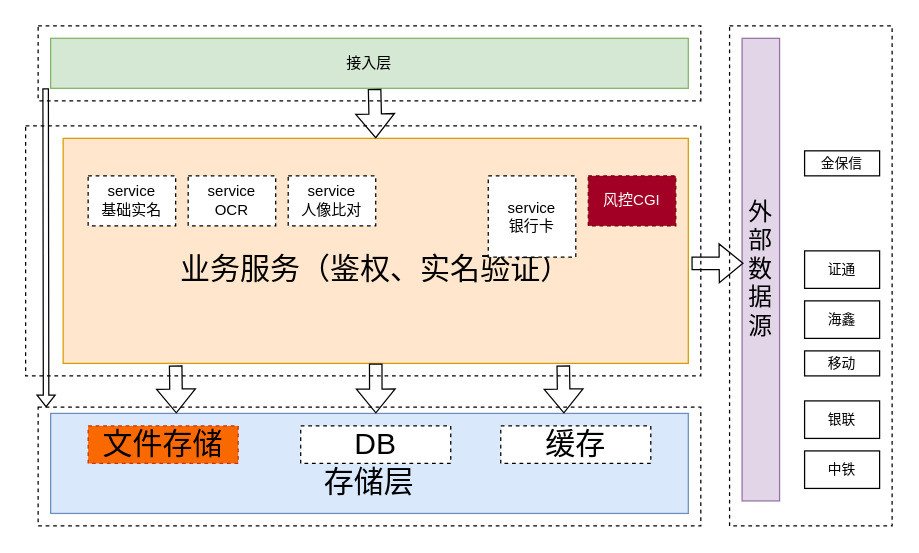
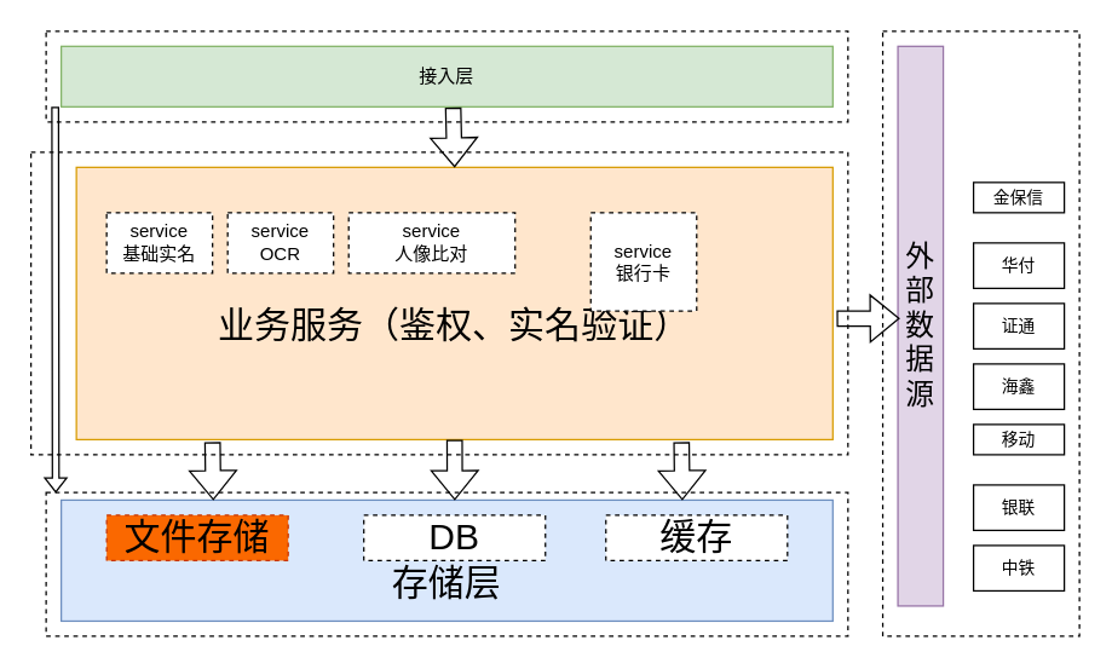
- <mxCell id="12" value="service&lt;br&gt;人像比对" style="rounded=0;whiteSpace=wrap;html=1;dashed=1;" vertex="1" parent="1"><mxGeometry x="230" y="140" width="70" height="40" as="geometry" /></mxCell>
+ <mxCell id="12" value="service&lt;br&gt;人像比对" style="rounded=0;whiteSpace=wrap;html=1;dashed=1;" vertex="1" parent="1"><mxGeometry x="230" y="140" width="110" height="40" as="geometry" /></mxCell>
- <mxCell id="14" value="风控CGI" style="rounded=0;whiteSpace=wrap;html=1;dashed=1;fillColor=#a20025;fontColor=#ffffff;strokeColor=#6F0000;" vertex="1" parent="1"><mxGeometry x="470" y="140" width="70" height="40" as="geometry" /></mxCell>
+ <mxCell id="19" value="华付" style="rounded=0;whiteSpace=wrap;html=1;labelBackgroundColor=#FFFFFF;fontSize=11;" vertex="1" parent="1"><mxGeometry x="643" y="160" width="60" height="30" as="geometry" /></mxCell>
